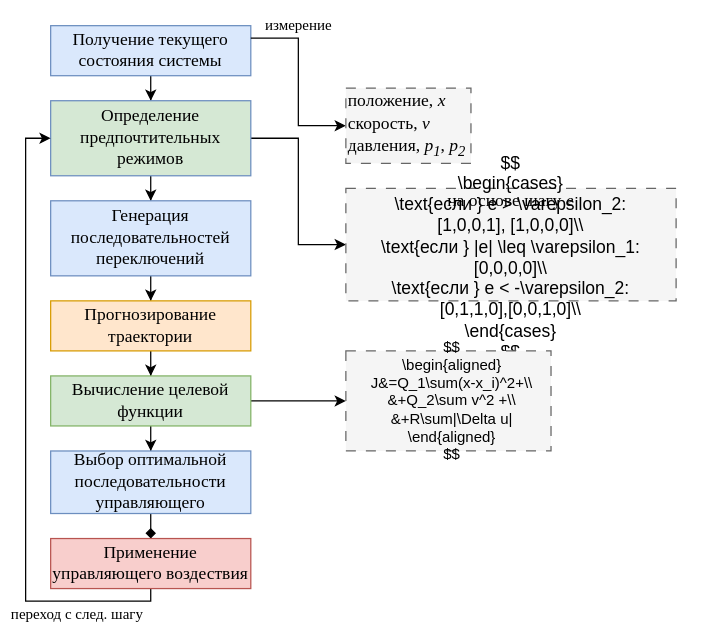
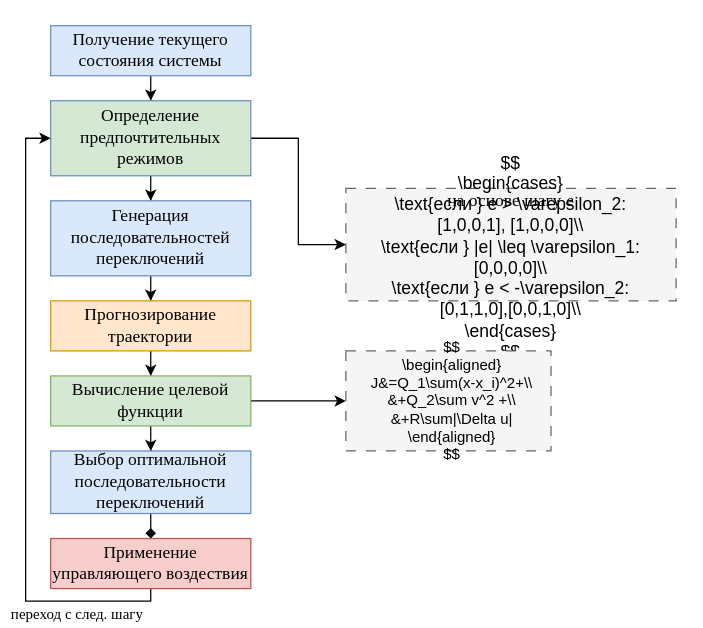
- <mxCell id="4" value="&lt;font style=&quot;font-size: 12px;&quot; face=&quot;Times New Roman&quot;&gt;измерение&lt;/font&gt;" style="edgeStyle=orthogonalEdgeStyle;rounded=0;orthogonalLoop=1;jettySize=auto;html=1;exitX=1;exitY=0.25;exitDx=0;exitDy=0;entryX=0;entryY=0.5;entryDx=0;entryDy=0;" parent="1" source="3" target="9" edge="1"><mxGeometry x="-0.479" y="-10" relative="1" as="geometry"><mxPoint x="10" y="-10" as="offset" /></mxGeometry></mxCell>
- <mxCell id="9" value="&lt;span style=&quot;color: light-dark(rgb(0, 0, 0), rgb(255, 255, 255)); background-color: transparent; font-family: &amp;quot;Times New Roman&amp;quot;;&quot;&gt;&lt;font&gt;положение,&amp;nbsp;&lt;i style=&quot;&quot;&gt;x&lt;/i&gt;&lt;/font&gt;&lt;/span&gt;&lt;div&gt;&lt;font&gt;&lt;span style=&quot;background-color: transparent; color: light-dark(rgb(0, 0, 0), rgb(255, 255, 255)); font-family: &amp;quot;Times New Roman&amp;quot;;&quot;&gt;скорость,&lt;/span&gt;&lt;span style=&quot;background-color: transparent; color: light-dark(rgb(0, 0, 0), rgb(255, 255, 255)); font-family: &amp;quot;Times New Roman&amp;quot;;&quot;&gt;&amp;nbsp;&lt;/span&gt;&lt;i style=&quot;background-color: transparent; color: light-dark(rgb(0, 0, 0), rgb(255, 255, 255)); font-family: &amp;quot;Times New Roman&amp;quot;;&quot;&gt;v&lt;/i&gt;&lt;/font&gt;&lt;/div&gt;&lt;div style=&quot;&quot;&gt;&lt;font&gt;&lt;span style=&quot;font-family: &amp;quot;Times New Roman&amp;quot;; color: rgb(0, 0, 0); background-color: transparent;&quot;&gt;давления,&lt;/span&gt;&lt;span style=&quot;font-family: &amp;quot;Times New Roman&amp;quot;; color: rgb(0, 0, 0); background-color: transparent;&quot;&gt;&amp;nbsp;&lt;/span&gt;&lt;i style=&quot;font-family: &amp;quot;Times New Roman&amp;quot;; color: rgb(0, 0, 0); background-color: transparent;&quot;&gt;p&lt;sub&gt;1&lt;/sub&gt;&lt;/i&gt;&lt;span style=&quot;font-family: &amp;quot;Times New Roman&amp;quot;; color: rgb(0, 0, 0); background-color: transparent;&quot;&gt;,&amp;nbsp;&lt;/span&gt;&lt;i style=&quot;font-family: &amp;quot;Times New Roman&amp;quot;; color: rgb(0, 0, 0); background-color: transparent;&quot;&gt;p&lt;sub style=&quot;&quot;&gt;2&lt;/sub&gt;&lt;/i&gt;&lt;/font&gt;&lt;/div&gt;" style="rounded=0;whiteSpace=wrap;html=1;fillColor=#f5f5f5;fontColor=#333333;strokeColor=#666666;dashed=1;dashPattern=8 8;fontSize=14;align=left;" parent="8" vertex="1"><mxGeometry width="100" height="60" as="geometry" /></mxCell>
- <mxCell id="20" value="&lt;font face=&quot;Times New Roman&quot;&gt;&lt;span style=&quot;font-size: 14px;&quot;&gt;Выбор оптимальной&lt;/span&gt;&lt;/font&gt;&lt;div&gt;&lt;font face=&quot;Times New Roman&quot;&gt;&lt;span style=&quot;font-size: 14px;&quot;&gt;последовательности&lt;/span&gt;&lt;/font&gt;&lt;/div&gt;&lt;div&gt;&lt;font face=&quot;Times New Roman&quot;&gt;&lt;span style=&quot;font-size: 14px;&quot;&gt;управляющего&lt;/span&gt;&lt;/font&gt;&lt;/div&gt;" style="rounded=0;whiteSpace=wrap;html=1;fillColor=#dae8fc;strokeColor=#6c8ebf;" parent="1" vertex="1"><mxGeometry x="40" y="360" width="160" height="50" as="geometry" /></mxCell>
+ <mxCell id="20" value="&lt;font face=&quot;Times New Roman&quot;&gt;&lt;span style=&quot;font-size: 14px;&quot;&gt;Выбор оптимальной&lt;/span&gt;&lt;/font&gt;&lt;div&gt;&lt;font face=&quot;Times New Roman&quot;&gt;&lt;span style=&quot;font-size: 14px;&quot;&gt;последовательности&lt;/span&gt;&lt;/font&gt;&lt;/div&gt;&lt;div&gt;&lt;font face=&quot;Times New Roman&quot;&gt;&lt;span style=&quot;font-size: 14px;&quot;&gt;переключений&lt;/span&gt;&lt;/font&gt;&lt;/div&gt;" style="rounded=0;whiteSpace=wrap;html=1;fillColor=#dae8fc;strokeColor=#6c8ebf;" parent="1" vertex="1"><mxGeometry x="40" y="360" width="160" height="50" as="geometry" /></mxCell>
